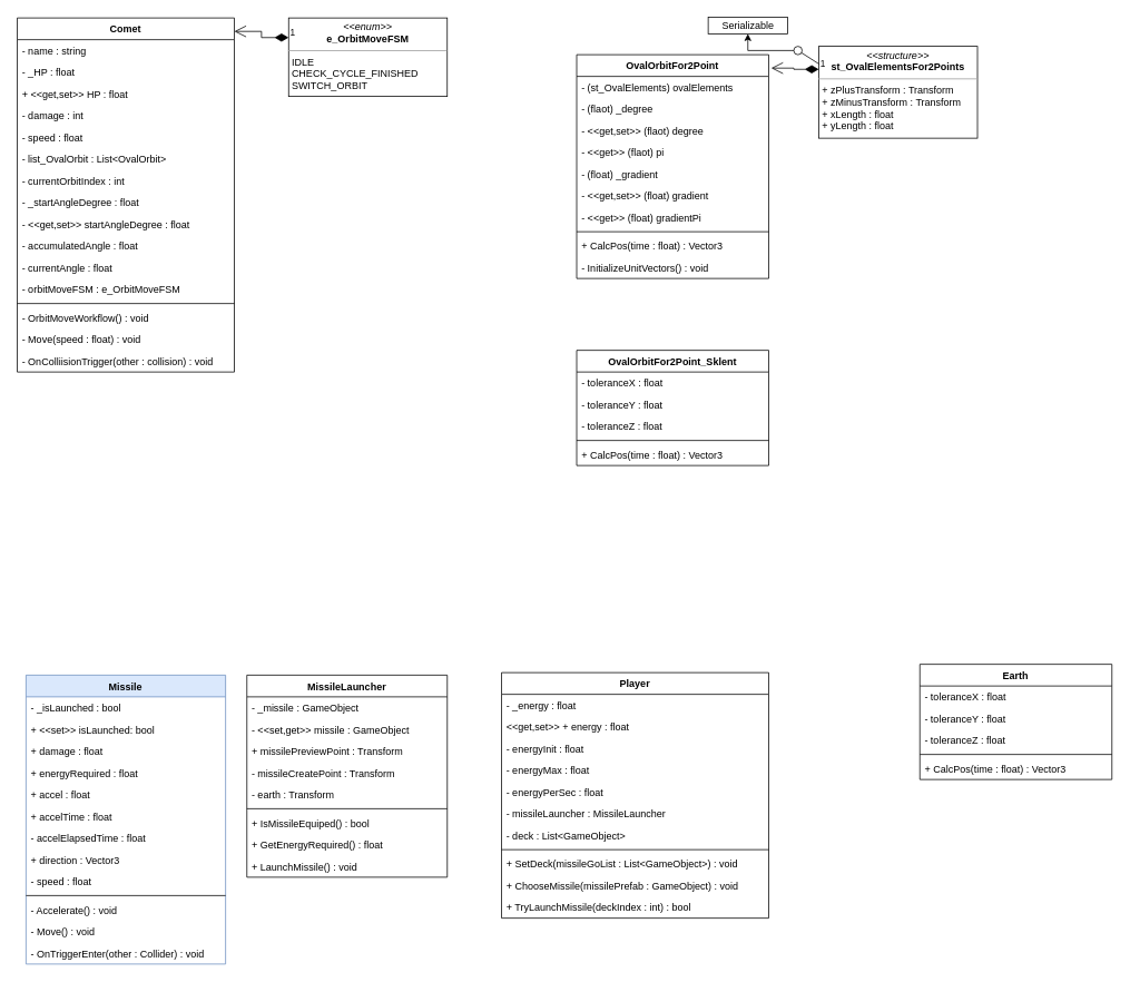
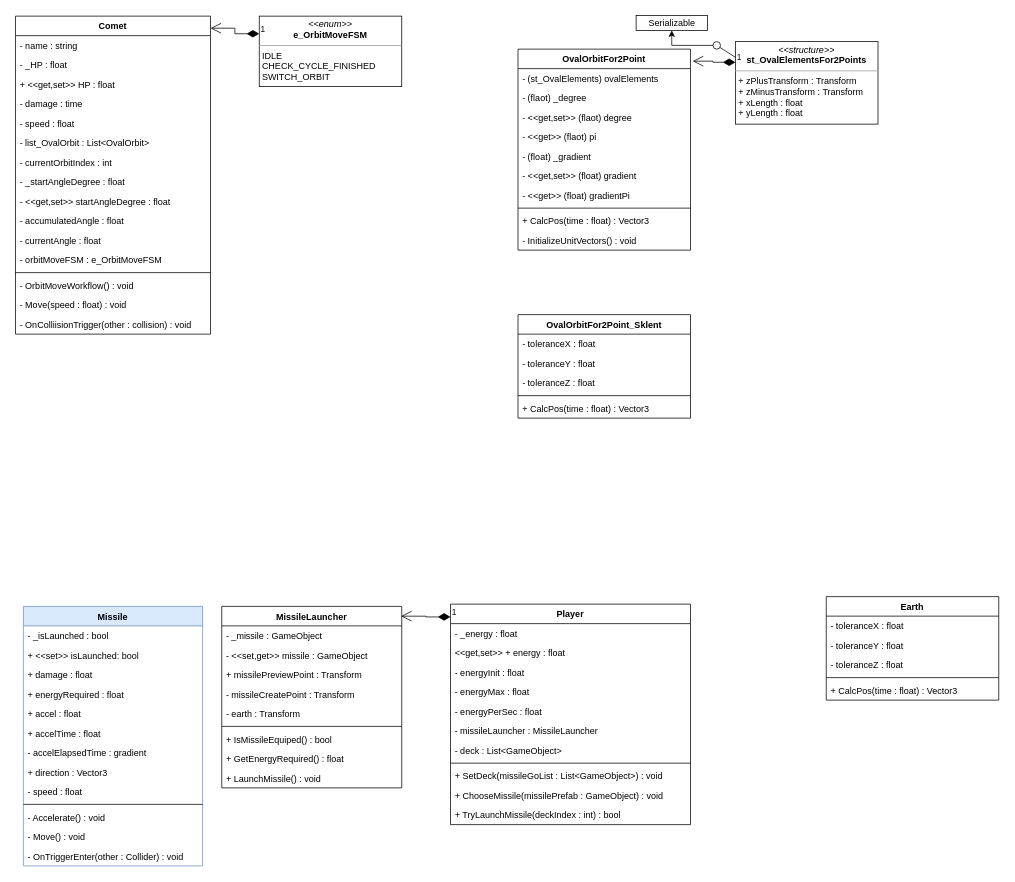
- <mxCell id="6" value="- damage : int" style="text;strokeColor=none;fillColor=none;align=left;verticalAlign=top;spacingLeft=4;spacingRight=4;overflow=hidden;rotatable=0;points=[[0,0.5],[1,0.5]];portConstraint=eastwest;" vertex="1" parent="2"><mxGeometry y="104" width="260" height="26" as="geometry" /></mxCell>
+ <mxCell id="6" value="- damage : time" style="text;strokeColor=none;fillColor=none;align=left;verticalAlign=top;spacingLeft=4;spacingRight=4;overflow=hidden;rotatable=0;points=[[0,0.5],[1,0.5]];portConstraint=eastwest;" vertex="1" parent="2"><mxGeometry y="104" width="260" height="26" as="geometry" /></mxCell>
+ <mxCell id="78" value="1" style="endArrow=open;html=1;endSize=12;startArrow=diamondThin;startSize=14;startFill=1;edgeStyle=orthogonalEdgeStyle;align=left;verticalAlign=bottom;rounded=0;exitX=0;exitY=0.058;exitDx=0;exitDy=0;exitPerimeter=0;entryX=0.996;entryY=0.054;entryDx=0;entryDy=0;entryPerimeter=0;" edge="1" parent="1" source="59" target="49"><mxGeometry x="-1" y="3" relative="1" as="geometry"><mxPoint x="500" y="795" as="sourcePoint" /><mxPoint x="660" y="795" as="targetPoint" /></mxGeometry></mxCell>
- <mxCell id="42" value="- accelElapsedTime : float" style="text;strokeColor=none;fillColor=none;align=left;verticalAlign=top;spacingLeft=4;spacingRight=4;overflow=hidden;rotatable=0;points=[[0,0.5],[1,0.5]];portConstraint=eastwest;" vertex="1" parent="35"><mxGeometry y="182" width="239" height="26" as="geometry" /></mxCell>
+ <mxCell id="42" value="- accelElapsedTime : gradient" style="text;strokeColor=none;fillColor=none;align=left;verticalAlign=top;spacingLeft=4;spacingRight=4;overflow=hidden;rotatable=0;points=[[0,0.5],[1,0.5]];portConstraint=eastwest;" vertex="1" parent="35"><mxGeometry y="182" width="239" height="26" as="geometry" /></mxCell>
